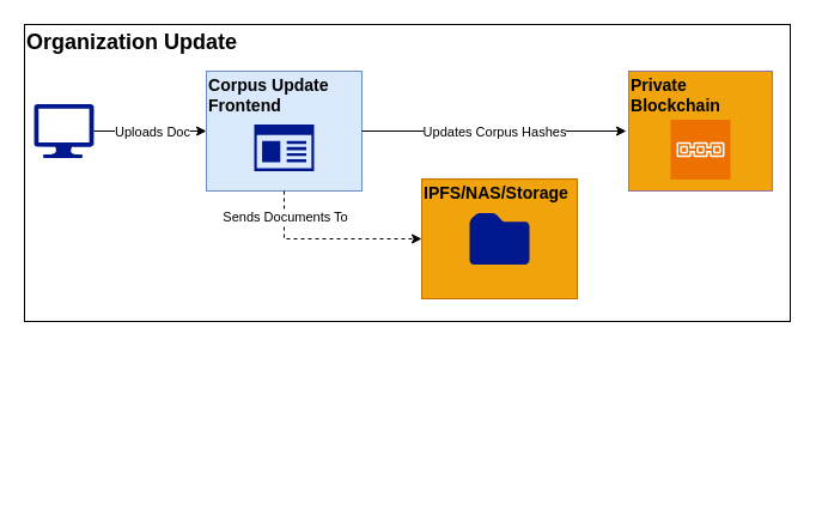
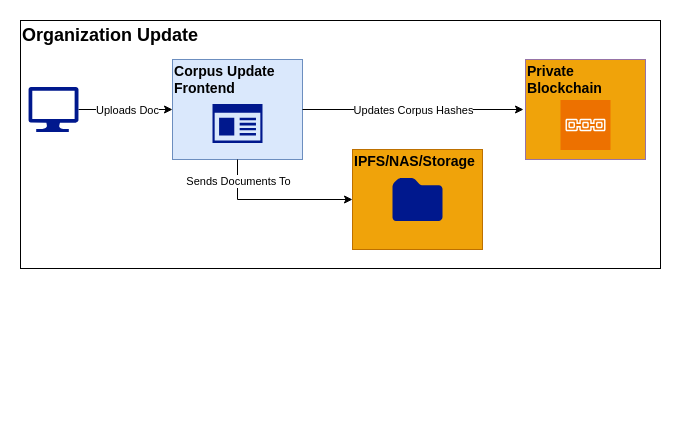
- <mxCell id="15" style="edgeStyle=orthogonalEdgeStyle;rounded=0;orthogonalLoop=1;jettySize=auto;html=1;exitX=0.5;exitY=1;exitDx=0;exitDy=0;entryX=0;entryY=0.5;entryDx=0;entryDy=0;dashed=1;" edge="1" parent="1" source="6" target="13"><mxGeometry relative="1" as="geometry" /></mxCell>
+ <mxCell id="15" style="edgeStyle=orthogonalEdgeStyle;rounded=0;orthogonalLoop=1;jettySize=auto;html=1;exitX=0.5;exitY=1;exitDx=0;exitDy=0;entryX=0;entryY=0.5;entryDx=0;entryDy=0;" edge="1" parent="1" source="6" target="13"><mxGeometry relative="1" as="geometry" /></mxCell>
